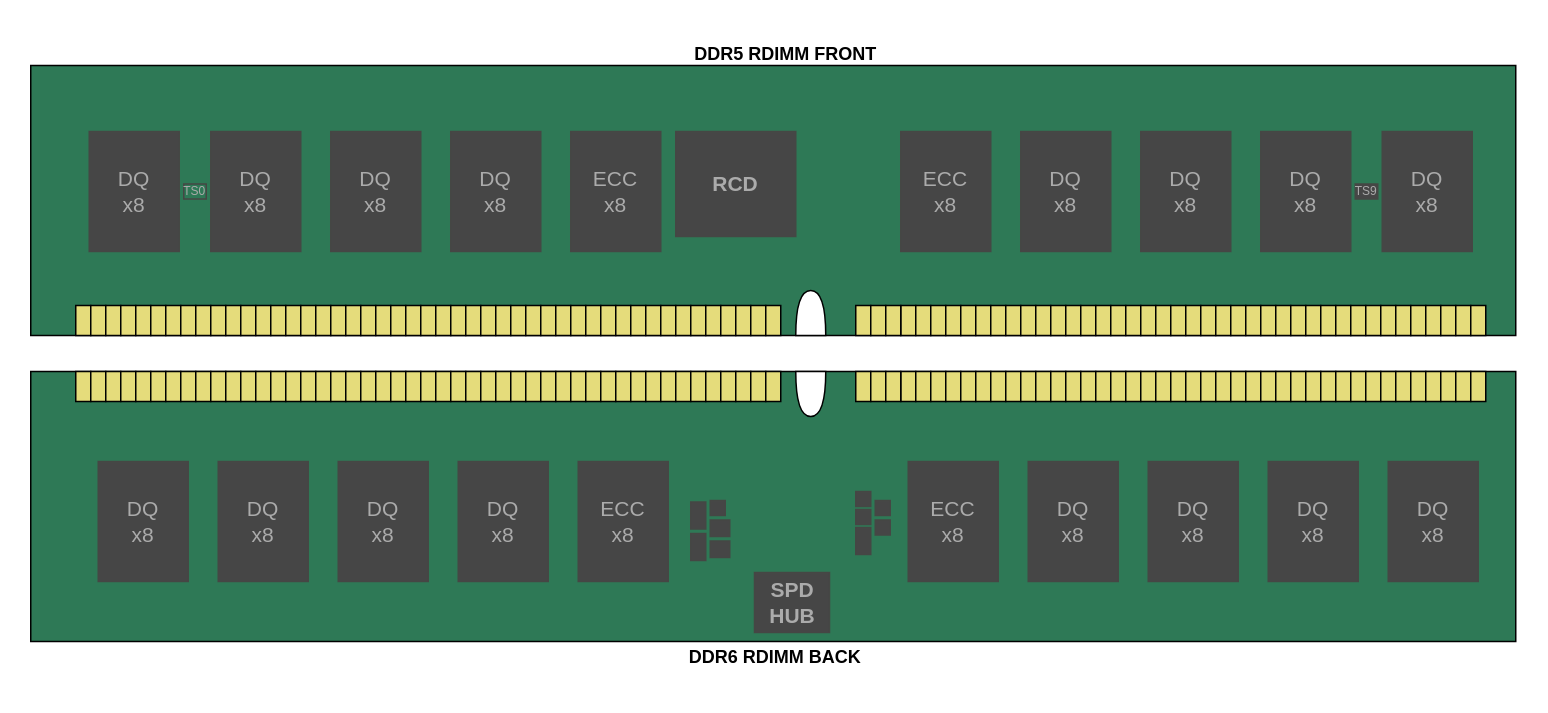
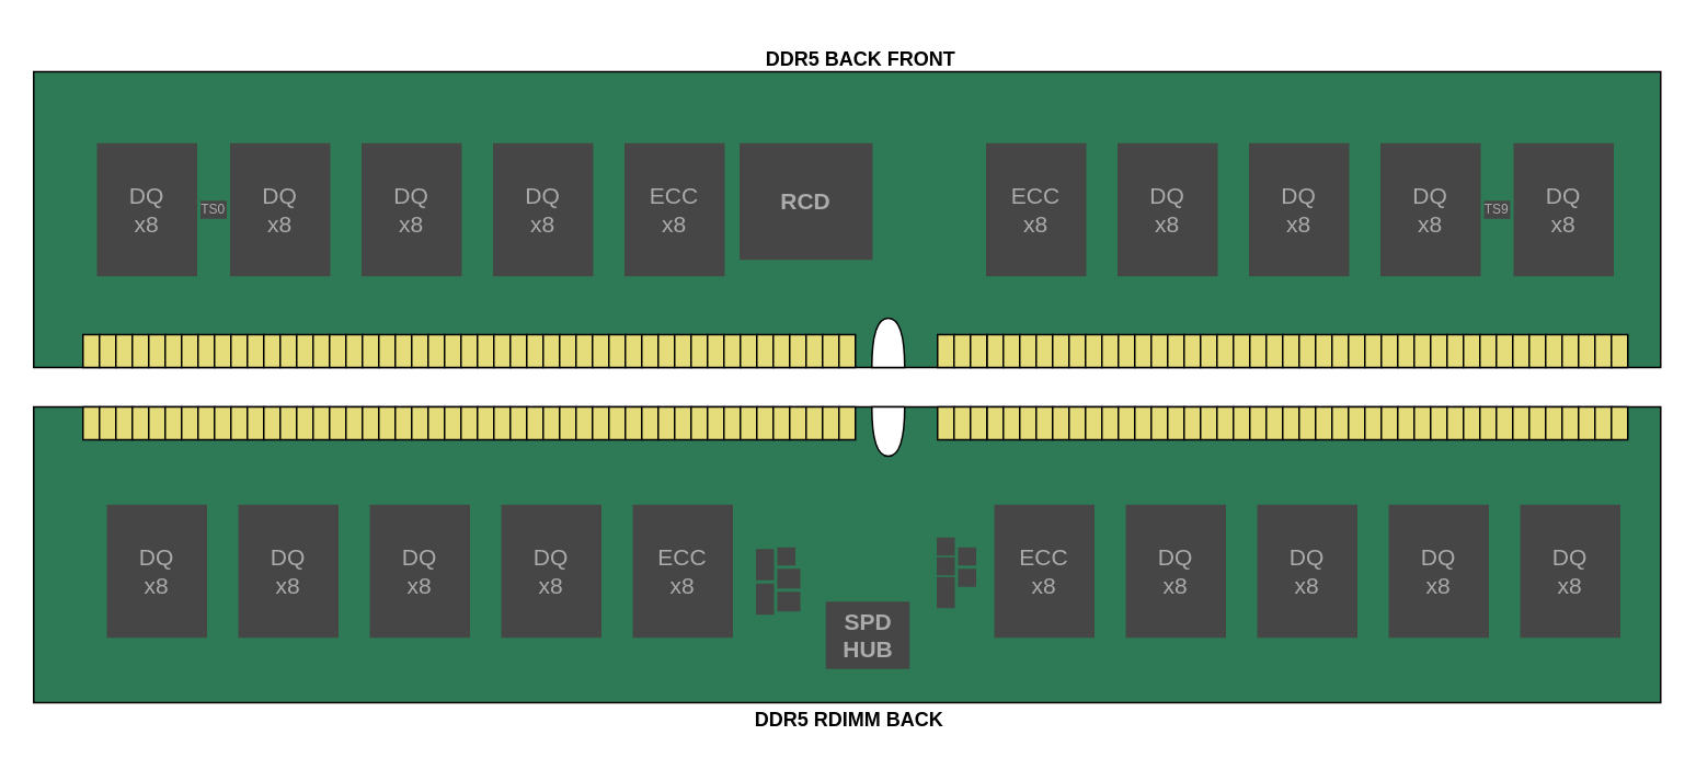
- <mxCell id="217" value="DDR5 RDIMM FRONT" style="text;html=1;align=center;verticalAlign=middle;whiteSpace=wrap;rounded=0;fontStyle=1" vertex="1" parent="1"><mxGeometry x="446" y="20.5" width="155" height="30" as="geometry" /></mxCell>
+ <mxCell id="217" value="DDR5 BACK FRONT" style="text;html=1;align=center;verticalAlign=middle;whiteSpace=wrap;rounded=0;fontStyle=1" vertex="1" parent="1"><mxGeometry x="446" y="20.5" width="155" height="30" as="geometry" /></mxCell>
- <mxCell id="104" value="&lt;font color=&quot;#ababab&quot;&gt;&lt;span&gt;TS0&lt;/span&gt;&lt;/font&gt;" style="rounded=0;whiteSpace=wrap;html=1;strokeColor=#454744;fillColor=#2e7956;fontSize=8;" vertex="1" parent="1"><mxGeometry x="122" y="122" width="15" height="10" as="geometry" /></mxCell>
+ <mxCell id="104" value="&lt;font color=&quot;#ababab&quot;&gt;&lt;span&gt;TS0&lt;/span&gt;&lt;/font&gt;" style="rounded=0;whiteSpace=wrap;html=1;strokeColor=#454744;fillColor=#464646;fontSize=8;" vertex="1" parent="1"><mxGeometry x="122" y="122" width="15" height="10" as="geometry" /></mxCell>
- <mxCell id="206" value="&lt;font style=&quot;font-size: 14px;&quot; color=&quot;#ababab&quot;&gt;&lt;b&gt;SPD&lt;/b&gt;&lt;/font&gt;&lt;div&gt;&lt;font color=&quot;#ababab&quot;&gt;&lt;span style=&quot;font-size: 14px;&quot;&gt;&lt;b&gt;HUB&lt;/b&gt;&lt;/span&gt;&lt;/font&gt;&lt;/div&gt;" style="rounded=0;whiteSpace=wrap;html=1;strokeColor=#454744;fillColor=#464646;direction=south;" vertex="1" parent="1"><mxGeometry x="502.5" y="381" width="50" height="40" as="geometry" /></mxCell>
+ <mxCell id="206" value="&lt;font style=&quot;font-size: 14px;&quot; color=&quot;#ababab&quot;&gt;&lt;b&gt;SPD&lt;/b&gt;&lt;/font&gt;&lt;div&gt;&lt;font color=&quot;#ababab&quot;&gt;&lt;span style=&quot;font-size: 14px;&quot;&gt;&lt;b&gt;HUB&lt;/b&gt;&lt;/span&gt;&lt;/font&gt;&lt;/div&gt;" style="rounded=0;whiteSpace=wrap;html=1;strokeColor=#454744;fillColor=#464646;direction=south;" vertex="1" parent="1"><mxGeometry x="502.5" y="366" width="50" height="40" as="geometry" /></mxCell>
- <mxCell id="218" value="DDR6 RDIMM BACK" style="text;html=1;align=center;verticalAlign=middle;whiteSpace=wrap;rounded=0;fontStyle=1" vertex="1" parent="1"><mxGeometry x="438.5" y="422.5" width="155" height="30" as="geometry" /></mxCell>
+ <mxCell id="218" value="DDR5 RDIMM BACK" style="text;html=1;align=center;verticalAlign=middle;whiteSpace=wrap;rounded=0;fontStyle=1" vertex="1" parent="1"><mxGeometry x="438.5" y="422.5" width="155" height="30" as="geometry" /></mxCell>
